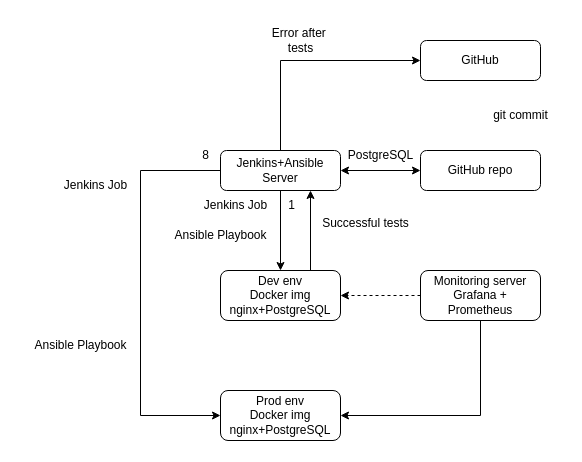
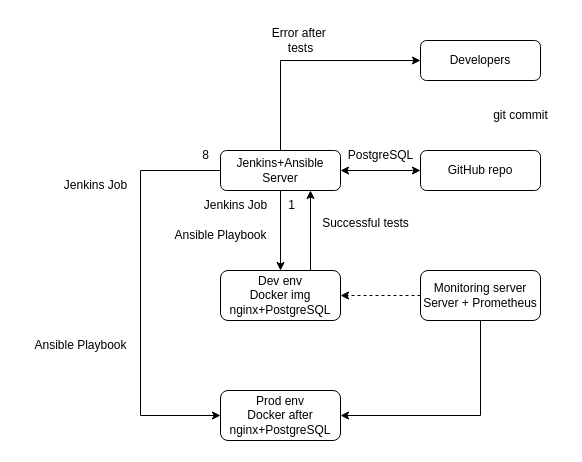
- <mxCell id="5" value="GitHub" style="rounded=1;whiteSpace=wrap;html=1;fontSize=12;glass=0;strokeWidth=1;shadow=0;" parent="1" vertex="1"><mxGeometry x="420" y="40" width="120" height="40" as="geometry" /></mxCell>
+ <mxCell id="5" value="Developers" style="rounded=1;whiteSpace=wrap;html=1;fontSize=12;glass=0;strokeWidth=1;shadow=0;" parent="1" vertex="1"><mxGeometry x="420" y="40" width="120" height="40" as="geometry" /></mxCell>
- <mxCell id="22" value="&lt;div&gt;Monitoring server&lt;/div&gt;&lt;div&gt;Grafana + Prometheus&lt;br&gt;&lt;/div&gt;" style="rounded=1;whiteSpace=wrap;html=1;fontSize=12;glass=0;strokeWidth=1;shadow=0;" vertex="1" parent="1"><mxGeometry x="420" y="270" width="120" height="50" as="geometry" /></mxCell>
+ <mxCell id="22" value="&lt;div&gt;Monitoring server&lt;/div&gt;&lt;div&gt;Server + Prometheus&lt;br&gt;&lt;/div&gt;" style="rounded=1;whiteSpace=wrap;html=1;fontSize=12;glass=0;strokeWidth=1;shadow=0;" vertex="1" parent="1"><mxGeometry x="420" y="270" width="120" height="50" as="geometry" /></mxCell>
- <mxCell id="3" value="&lt;div&gt;Prod env&lt;/div&gt;&lt;div&gt;Docker img&lt;/div&gt;&lt;div&gt;nginx+PostgreSQL&lt;br&gt;&lt;/div&gt;" style="rounded=1;whiteSpace=wrap;html=1;fontSize=12;glass=0;strokeWidth=1;shadow=0;" parent="1" vertex="1"><mxGeometry x="220" y="390" width="120" height="50" as="geometry" /></mxCell>
+ <mxCell id="3" value="&lt;div&gt;Prod env&lt;/div&gt;&lt;div&gt;Docker after&lt;/div&gt;&lt;div&gt;nginx+PostgreSQL&lt;br&gt;&lt;/div&gt;" style="rounded=1;whiteSpace=wrap;html=1;fontSize=12;glass=0;strokeWidth=1;shadow=0;" parent="1" vertex="1"><mxGeometry x="220" y="390" width="120" height="50" as="geometry" /></mxCell>
